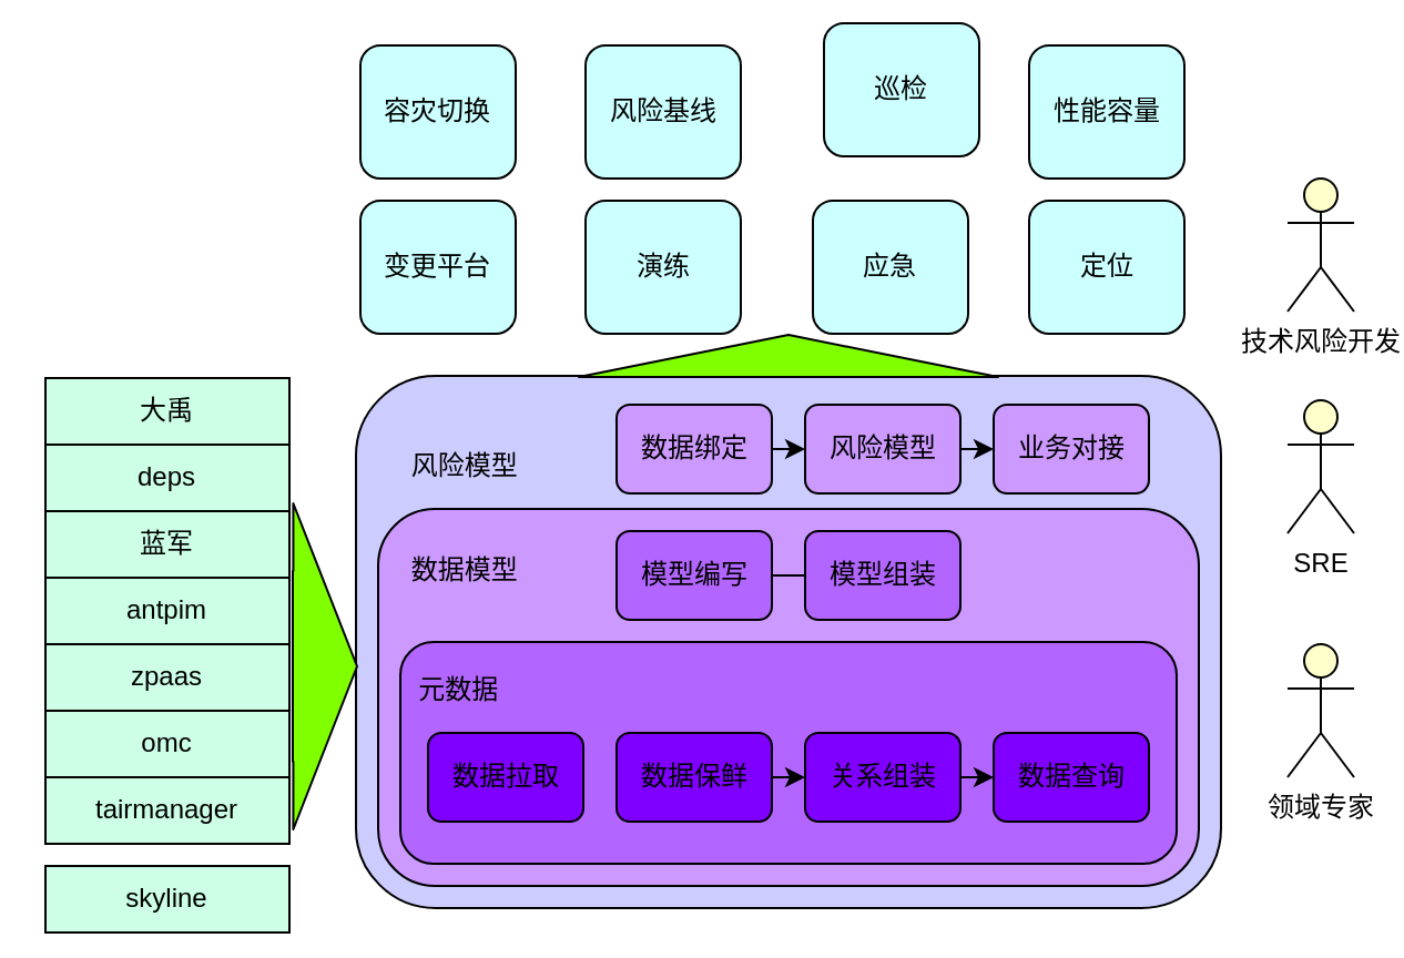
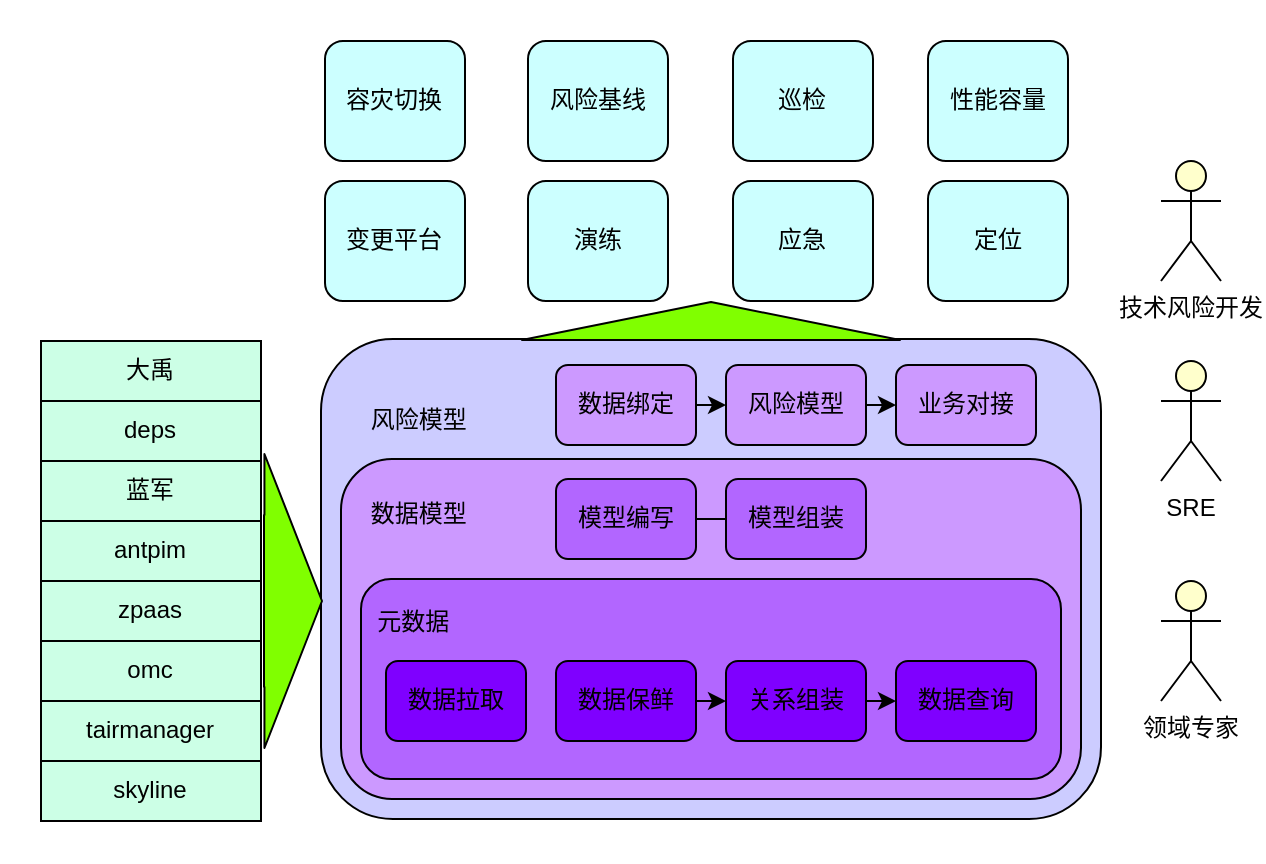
- <mxCell id="5" value="巡检" style="rounded=1;whiteSpace=wrap;html=1;fillColor=#CCFFFF;" parent="1" vertex="1"><mxGeometry x="371" y="10" width="70" height="60" as="geometry" /></mxCell>
+ <mxCell id="5" value="巡检" style="rounded=1;whiteSpace=wrap;html=1;fillColor=#CCFFFF;" parent="1" vertex="1"><mxGeometry x="366" y="20" width="70" height="60" as="geometry" /></mxCell>
- <mxCell id="16" value="skyline" style="rounded=0;whiteSpace=wrap;html=1;fillColor=#CCFFE6;" parent="1" vertex="1"><mxGeometry x="20" y="390" width="110" height="30" as="geometry" /></mxCell>
+ <mxCell id="16" value="skyline" style="rounded=0;whiteSpace=wrap;html=1;fillColor=#CCFFE6;" parent="1" vertex="1"><mxGeometry x="20" y="380" width="110" height="30" as="geometry" /></mxCell>
